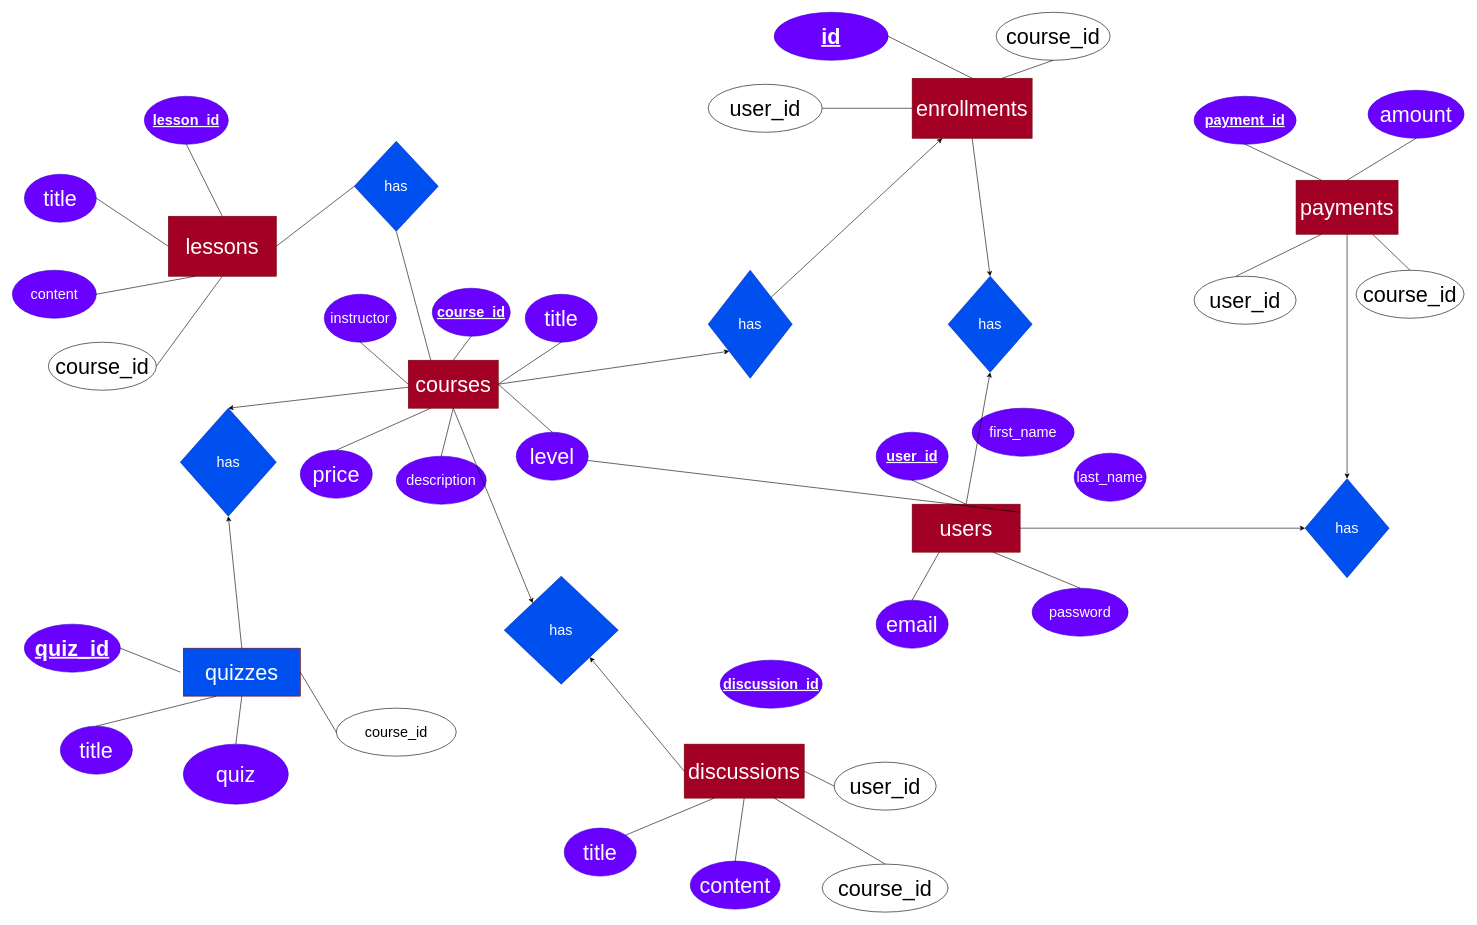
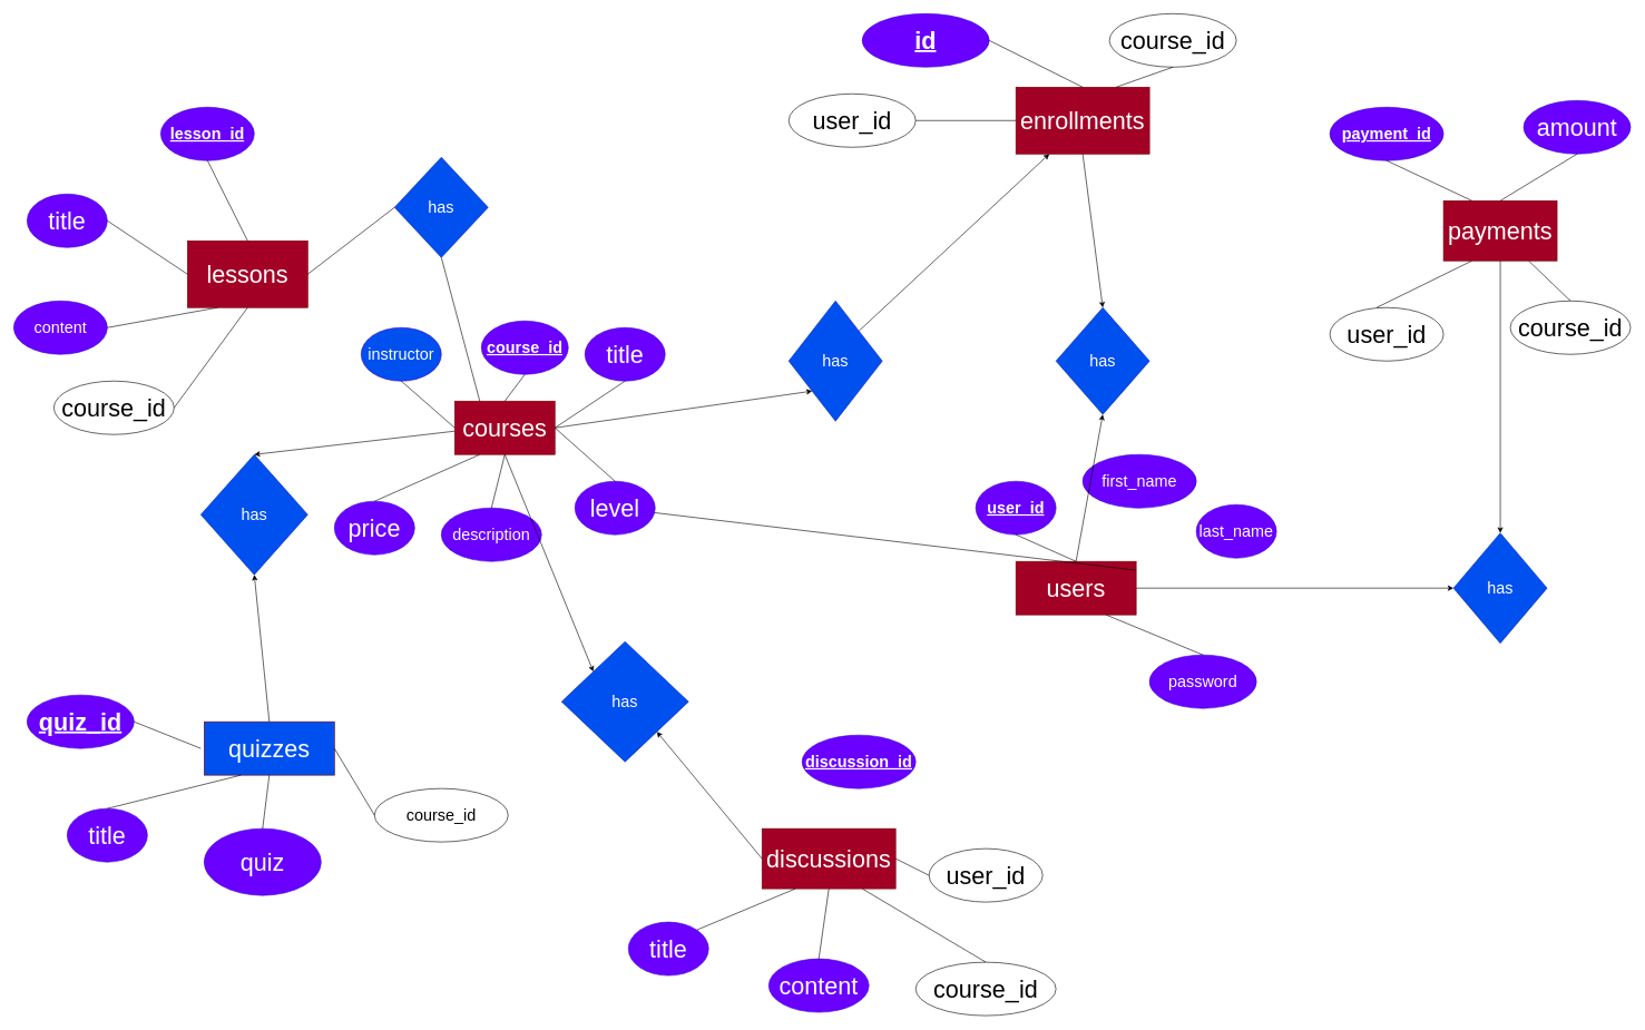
- <mxCell id="11" value="&lt;font style=&quot;font-size: 24px;&quot;&gt;instructor&lt;/font&gt;" style="ellipse;whiteSpace=wrap;html=1;fillColor=#6a00ff;fontColor=#ffffff;strokeColor=#3700CC;strokeWidth=1;" parent="1" vertex="1"><mxGeometry x="540" y="490" width="120" height="80" as="geometry" /></mxCell>
+ <mxCell id="11" value="&lt;font style=&quot;font-size: 24px;&quot;&gt;instructor&lt;/font&gt;" style="ellipse;whiteSpace=wrap;html=1;fillColor=#0050ef;fontColor=#ffffff;strokeColor=#3700CC;strokeWidth=1;" parent="1" vertex="1"><mxGeometry x="540" y="490" width="120" height="80" as="geometry" /></mxCell>
- <mxCell id="45" value="" style="endArrow=none;html=1;fontSize=36;exitX=0.5;exitY=0;exitDx=0;exitDy=0;entryX=0.25;entryY=1;entryDx=0;entryDy=0;strokeWidth=1;" parent="1" source="30" target="6" edge="1"><mxGeometry width="50" height="50" relative="1" as="geometry"><mxPoint x="1500" y="730" as="sourcePoint" /><mxPoint x="1550" y="680" as="targetPoint" /></mxGeometry></mxCell>
- <mxCell id="30" value="&lt;font style=&quot;font-size: 36px;&quot;&gt;email&lt;/font&gt;" style="ellipse;whiteSpace=wrap;html=1;fillColor=#6a00ff;fontColor=#ffffff;strokeColor=#3700CC;strokeWidth=1;" parent="1" vertex="1"><mxGeometry x="1460" y="1000" width="120" height="80" as="geometry" /></mxCell>
